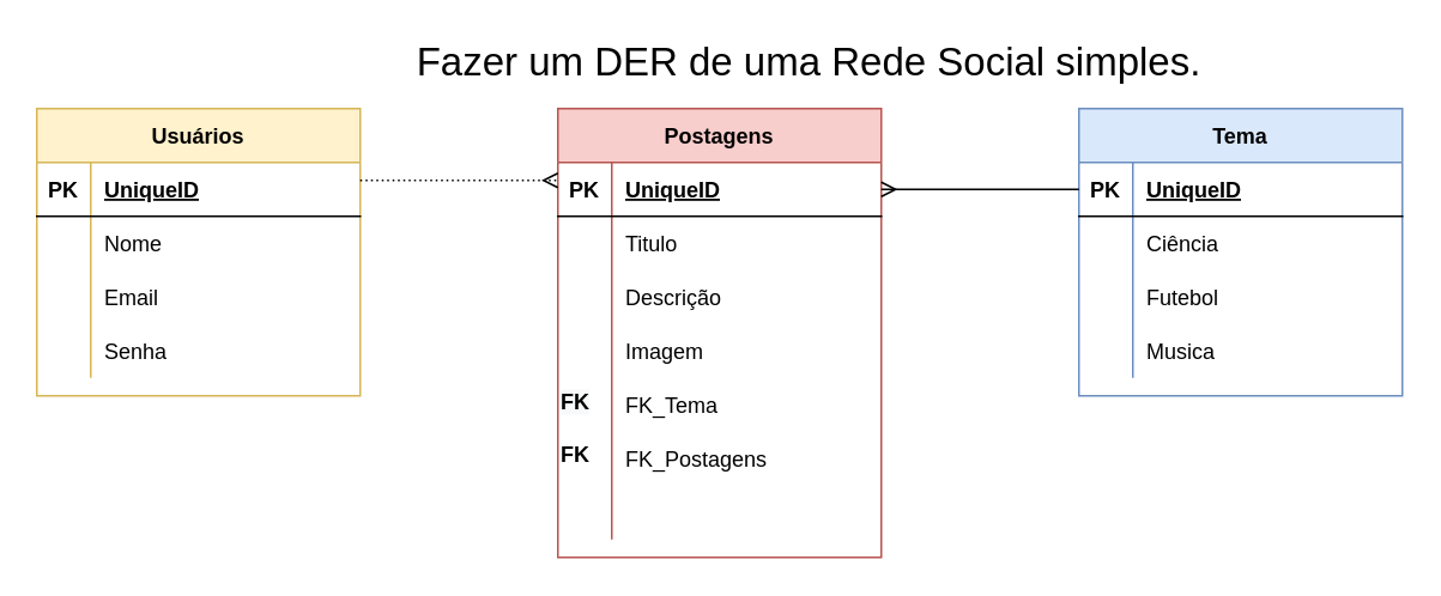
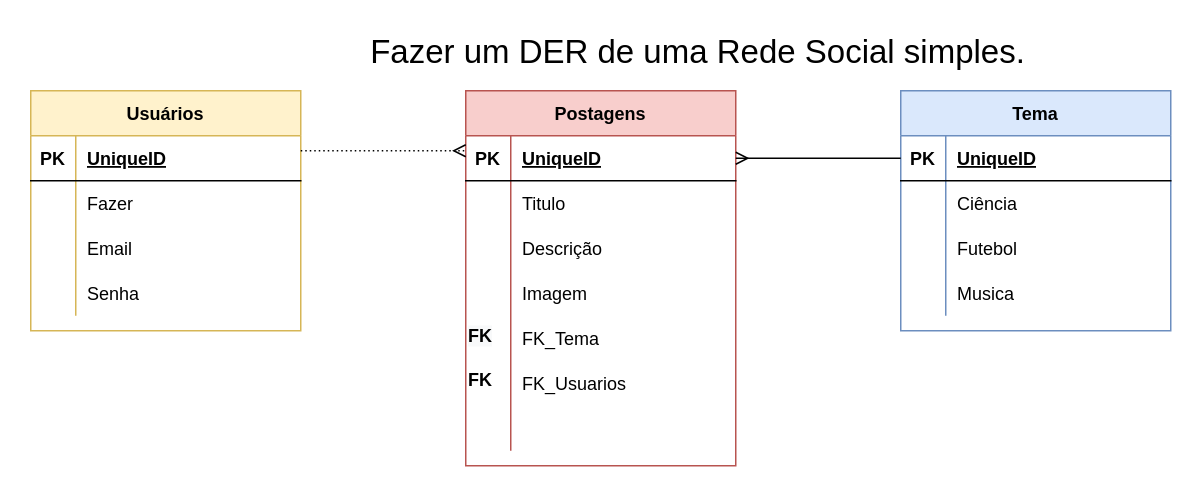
- <mxCell id="54" value="&lt;font style=&quot;font-size: 22px&quot;&gt;Fazer um DER de uma Rede Social simples.&lt;/font&gt;" style="text;html=1;strokeColor=none;fillColor=none;align=center;verticalAlign=middle;whiteSpace=wrap;rounded=0;" vertex="1" parent="1"><mxGeometry x="220" width="460" height="30" as="geometry" y="20" /></mxCell>
+ <mxCell id="54" value="&lt;font style=&quot;font-size: 22px&quot;&gt;Fazer um DER de uma Rede Social simples.&lt;/font&gt;" style="text;html=1;strokeColor=none;fillColor=none;align=center;verticalAlign=middle;whiteSpace=wrap;rounded=0;" vertex="1" parent="1"><mxGeometry x="235" y="20" width="460" height="30" as="geometry" /></mxCell>
- <mxCell id="8" value="Nome" style="shape=partialRectangle;connectable=0;fillColor=none;top=0;left=0;bottom=0;right=0;align=left;spacingLeft=6;overflow=hidden;" vertex="1" parent="6"><mxGeometry x="30" width="150" height="30" as="geometry"><mxRectangle width="150" height="30" as="alternateBounds" /></mxGeometry></mxCell>
+ <mxCell id="8" value="Fazer" style="shape=partialRectangle;connectable=0;fillColor=none;top=0;left=0;bottom=0;right=0;align=left;spacingLeft=6;overflow=hidden;" vertex="1" parent="6"><mxGeometry x="30" width="150" height="30" as="geometry"><mxRectangle width="150" height="30" as="alternateBounds" /></mxGeometry></mxCell>
- <mxCell id="33" value="FK_Postagens" style="shape=partialRectangle;connectable=0;fillColor=none;top=0;left=0;bottom=0;right=0;align=left;spacingLeft=6;overflow=hidden;" vertex="1" parent="31"><mxGeometry x="30" width="150" height="30" as="geometry"><mxRectangle width="150" height="30" as="alternateBounds" /></mxGeometry></mxCell>
+ <mxCell id="33" value="FK_Usuarios" style="shape=partialRectangle;connectable=0;fillColor=none;top=0;left=0;bottom=0;right=0;align=left;spacingLeft=6;overflow=hidden;" vertex="1" parent="31"><mxGeometry x="30" width="150" height="30" as="geometry"><mxRectangle width="150" height="30" as="alternateBounds" /></mxGeometry></mxCell>
